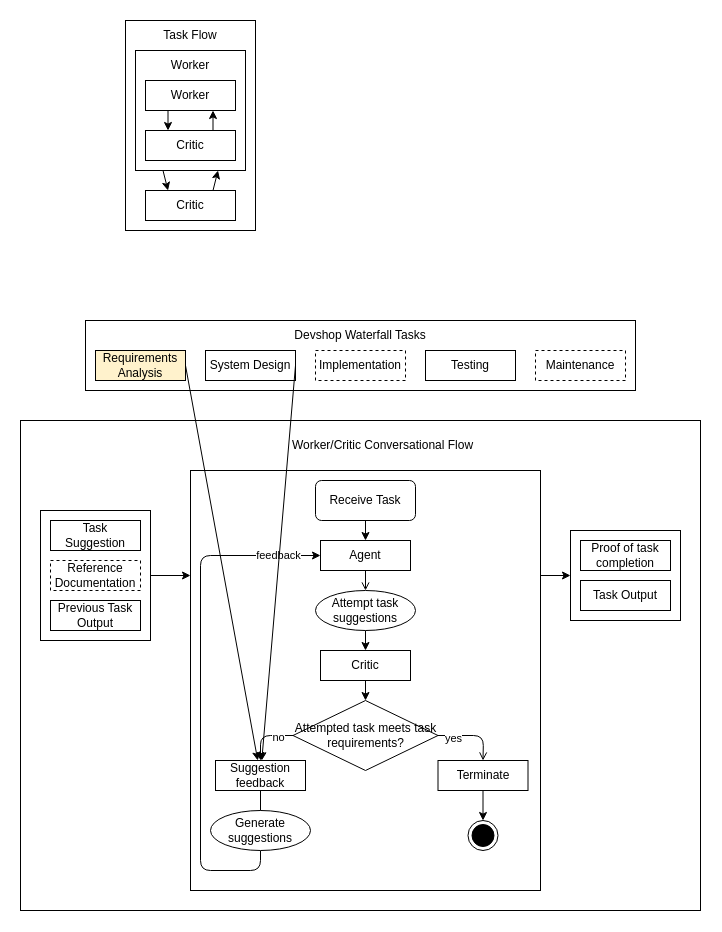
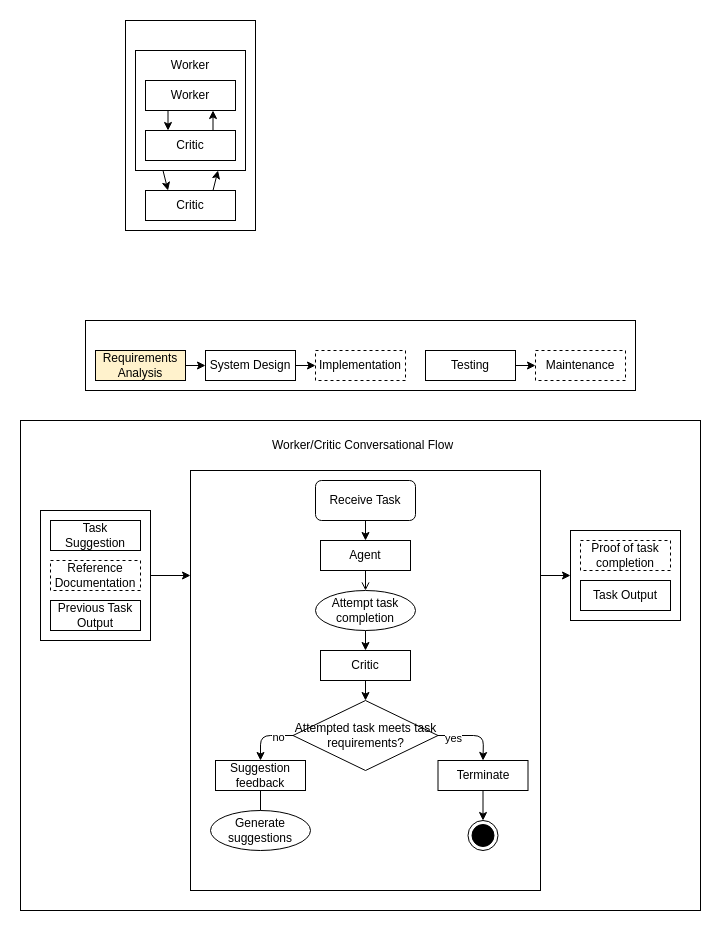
- <mxCell id="63" value="Task Flow" style="text;html=1;strokeColor=none;fillColor=none;align=center;verticalAlign=middle;whiteSpace=wrap;rounded=0;" vertex="1" parent="51"><mxGeometry x="35" width="60" height="30" as="geometry" /></mxCell>
- <mxCell id="50" value="Devshop Waterfall Tasks" style="text;html=1;strokeColor=none;fillColor=none;align=center;verticalAlign=middle;whiteSpace=wrap;rounded=0;" vertex="1" parent="40"><mxGeometry x="205" width="140" height="30" as="geometry" /></mxCell>
+ <mxCell id="49" style="edgeStyle=none;html=1;exitX=1;exitY=0.5;exitDx=0;exitDy=0;entryX=0;entryY=0.5;entryDx=0;entryDy=0;" edge="1" parent="40" source="47" target="48"><mxGeometry relative="1" as="geometry" /></mxCell>
- <mxCell id="39" value="Worker/Critic Conversational Flow" style="text;html=1;strokeColor=none;fillColor=none;align=center;verticalAlign=middle;whiteSpace=wrap;rounded=0;" vertex="1" parent="2"><mxGeometry x="270" y="10" width="185" height="30" as="geometry" /></mxCell>
+ <mxCell id="39" value="Worker/Critic Conversational Flow" style="text;html=1;strokeColor=none;fillColor=none;align=center;verticalAlign=middle;whiteSpace=wrap;rounded=0;" vertex="1" parent="2"><mxGeometry x="250" y="10" width="185" height="30" as="geometry" /></mxCell>
- <mxCell id="36" value="Proof of task completion" style="rounded=0;whiteSpace=wrap;html=1;" vertex="1" parent="34"><mxGeometry x="10" y="10" width="90" height="30" as="geometry" /></mxCell>
+ <mxCell id="36" value="Proof of task completion" style="rounded=0;whiteSpace=wrap;html=1;dashed=1;" vertex="1" parent="34"><mxGeometry x="10" y="10" width="90" height="30" as="geometry" /></mxCell>
- <mxCell id="43" style="edgeStyle=none;html=1;exitX=1;exitY=0.5;exitDx=0;exitDy=0;" edge="1" parent="40" source="44" target="19"><mxGeometry relative="1" as="geometry" /></mxCell>
+ <mxCell id="43" style="edgeStyle=none;html=1;exitX=1;exitY=0.5;exitDx=0;exitDy=0;entryX=0;entryY=0.5;entryDx=0;entryDy=0;" edge="1" parent="40" source="44" target="42"><mxGeometry relative="1" as="geometry" /></mxCell>
- <mxCell id="46" style="edgeStyle=none;html=1;exitX=1;exitY=0.5;exitDx=0;exitDy=0;" edge="1" parent="40" source="42" target="19"><mxGeometry relative="1" as="geometry" /></mxCell>
+ <mxCell id="46" style="edgeStyle=none;html=1;exitX=1;exitY=0.5;exitDx=0;exitDy=0;entryX=0;entryY=0.5;entryDx=0;entryDy=0;" edge="1" parent="40" source="42" target="45"><mxGeometry relative="1" as="geometry" /></mxCell>
- <mxCell id="30" value="Attempt task suggestions" style="ellipse;whiteSpace=wrap;html=1;" vertex="1" parent="9"><mxGeometry x="125" y="120" width="100" height="40" as="geometry" /></mxCell>
+ <mxCell id="30" value="Attempt task completion" style="ellipse;whiteSpace=wrap;html=1;" vertex="1" parent="9"><mxGeometry x="125" y="120" width="100" height="40" as="geometry" /></mxCell>
- <mxCell id="12" style="edgeStyle=none;html=1;exitX=0.5;exitY=1;exitDx=0;exitDy=0;entryX=0;entryY=0.5;entryDx=0;entryDy=0;" edge="1" parent="9" source="14" target="11"><mxGeometry relative="1" as="geometry"><Array as="points"><mxPoint x="70" y="400" /><mxPoint x="10" y="400" /><mxPoint x="10" y="85" /></Array></mxGeometry></mxCell>
- <mxCell id="13" value="feedback" style="edgeLabel;html=1;align=center;verticalAlign=middle;resizable=0;points=[];" vertex="1" connectable="0" parent="12"><mxGeometry x="0.834" y="1" relative="1" as="geometry"><mxPoint as="offset" /></mxGeometry></mxCell>
- <mxCell id="23" style="edgeStyle=none;html=1;exitX=1;exitY=0.5;exitDx=0;exitDy=0;entryX=0.5;entryY=0;entryDx=0;entryDy=0;endArrow=open;" edge="1" parent="9" source="16" target="22"><mxGeometry relative="1" as="geometry"><Array as="points"><mxPoint x="293" y="265" /></Array></mxGeometry></mxCell>
+ <mxCell id="23" style="edgeStyle=none;html=1;exitX=1;exitY=0.5;exitDx=0;exitDy=0;entryX=0.5;entryY=0;entryDx=0;entryDy=0;" edge="1" parent="9" source="16" target="22"><mxGeometry relative="1" as="geometry"><Array as="points"><mxPoint x="293" y="265" /></Array></mxGeometry></mxCell>
